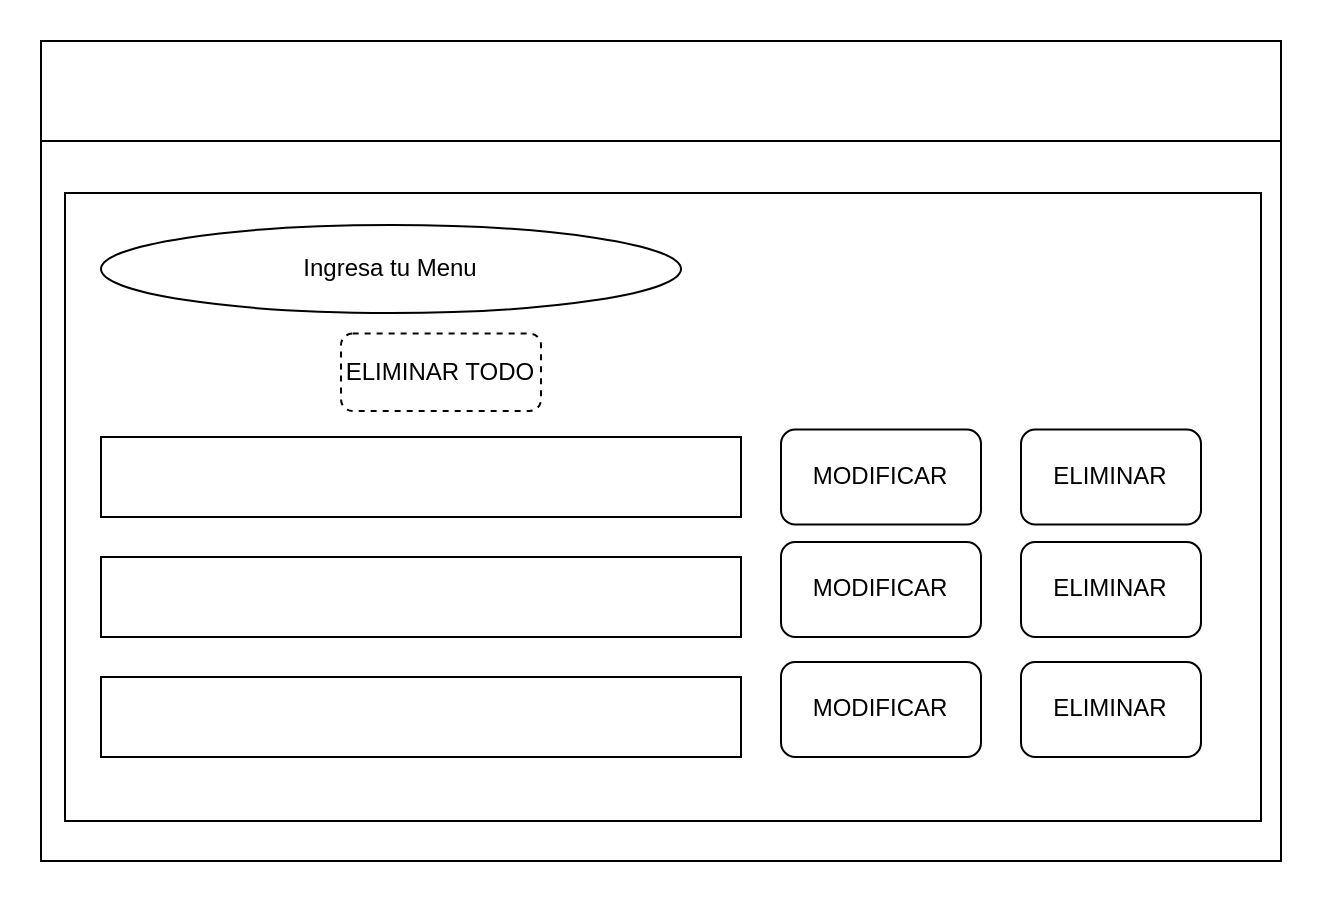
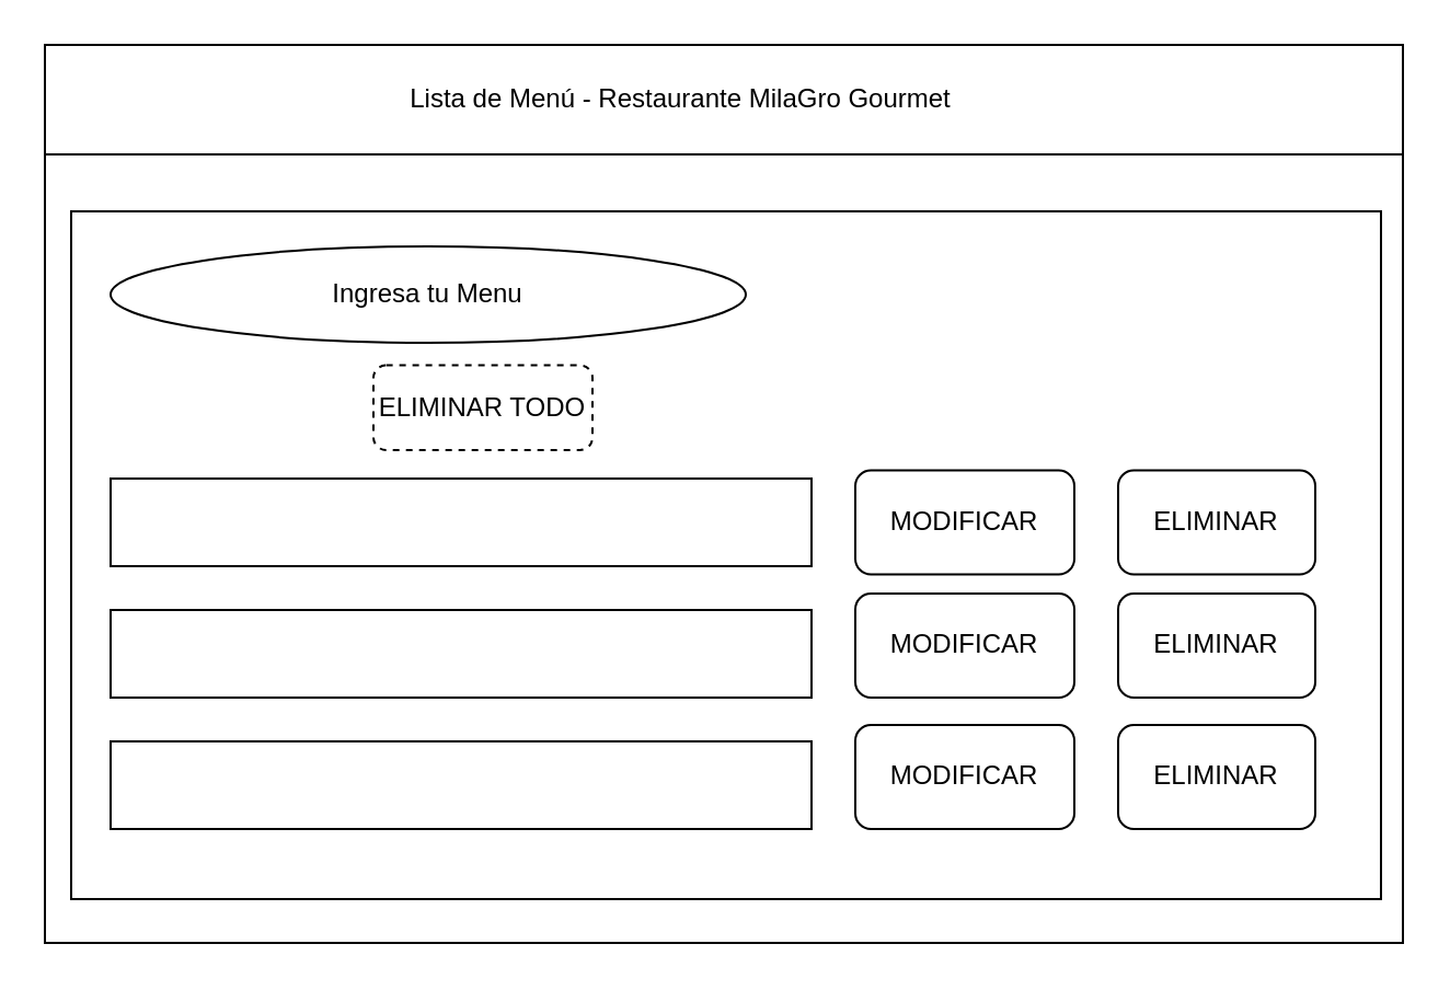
+ <mxCell id="16" value="Lista de Menú - Restaurante MilaGro Gourmet" style="text;html=1;align=center;verticalAlign=middle;resizable=0;points=[];autosize=1;strokeColor=none;fillColor=none;" parent="2" vertex="1"><mxGeometry x="155" y="10" width="270" height="30" as="geometry" /></mxCell>
